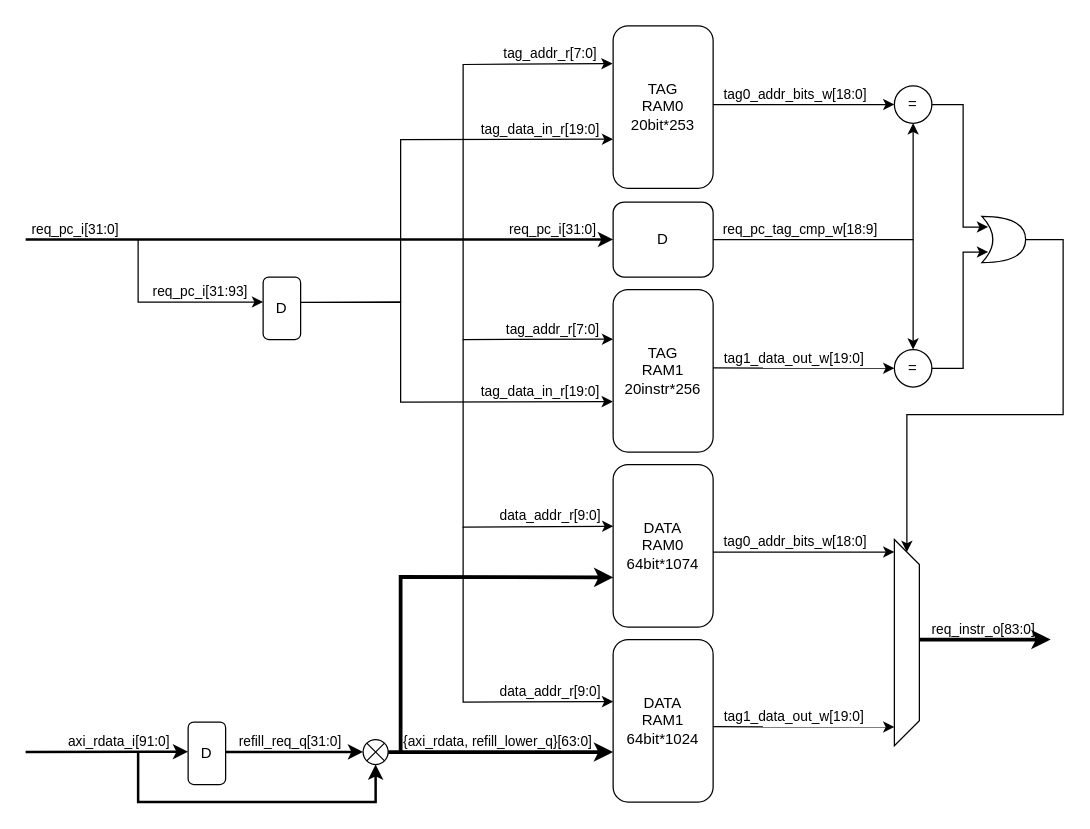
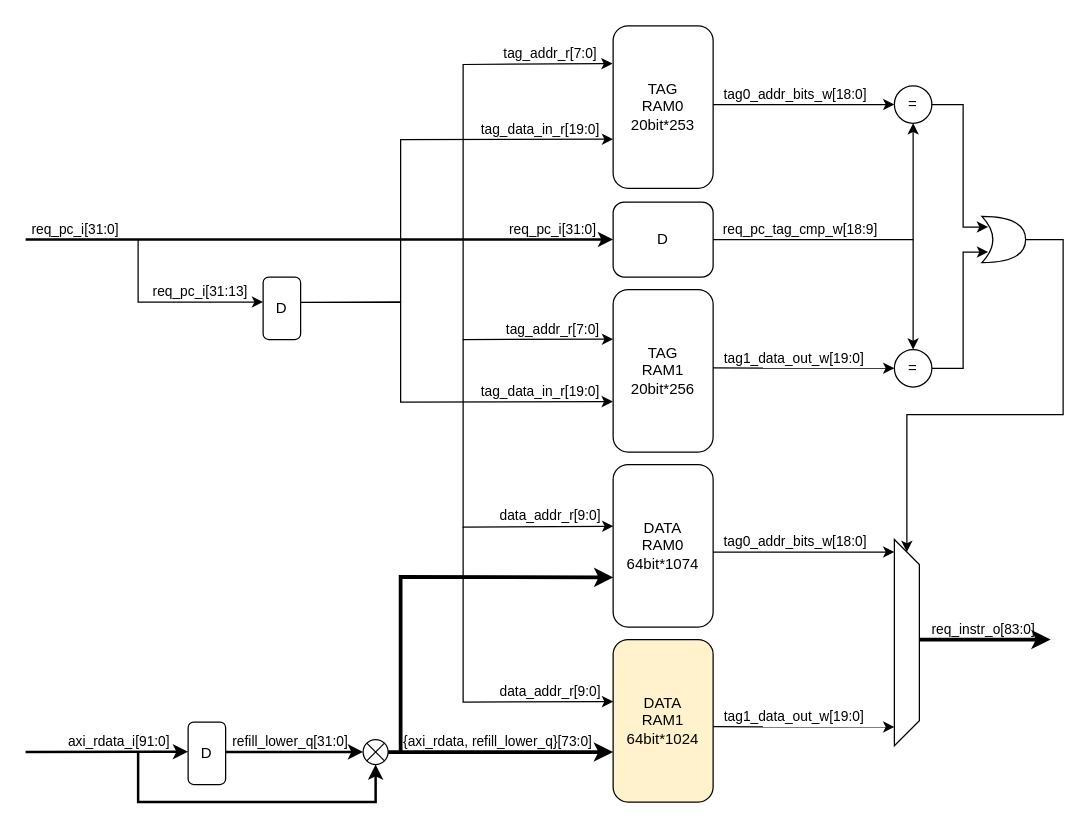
- <mxCell id="50" value="&lt;font style=&quot;font-size: 11px;&quot;&gt;req_pc_i[31:93]&lt;/font&gt;" style="text;strokeColor=none;align=center;fillColor=none;html=1;verticalAlign=middle;whiteSpace=wrap;rounded=0;" parent="1" vertex="1"><mxGeometry x="120" y="228" width="80" height="10" as="geometry" /></mxCell>
+ <mxCell id="50" value="&lt;font style=&quot;font-size: 11px;&quot;&gt;req_pc_i[31:13]&lt;/font&gt;" style="text;strokeColor=none;align=center;fillColor=none;html=1;verticalAlign=middle;whiteSpace=wrap;rounded=0;" parent="1" vertex="1"><mxGeometry x="120" y="228" width="80" height="10" as="geometry" /></mxCell>
- <mxCell id="10" value="TAG&lt;br&gt;RAM1&lt;br&gt;20instr*256" style="rounded=1;whiteSpace=wrap;html=1;" parent="1" vertex="1"><mxGeometry x="490" y="231" width="80" height="130" as="geometry" /></mxCell>
+ <mxCell id="10" value="TAG&lt;br&gt;RAM1&lt;br&gt;20bit*256" style="rounded=1;whiteSpace=wrap;html=1;" parent="1" vertex="1"><mxGeometry x="490" y="231" width="80" height="130" as="geometry" /></mxCell>
- <mxCell id="26" value="DATA&lt;br&gt;RAM1&lt;br&gt;64bit*1024" style="rounded=1;whiteSpace=wrap;html=1;" parent="1" vertex="1"><mxGeometry x="490" y="511" width="80" height="130" as="geometry" /></mxCell>
+ <mxCell id="26" value="DATA&lt;br&gt;RAM1&lt;br&gt;64bit*1024" style="rounded=1;whiteSpace=wrap;html=1;fillColor=#fff2cc;" parent="1" vertex="1"><mxGeometry x="490" y="511" width="80" height="130" as="geometry" /></mxCell>
- <mxCell id="43" value="&lt;font style=&quot;font-size: 11px;&quot;&gt;refill_req_q[31:0]&lt;/font&gt;" style="text;strokeColor=none;align=center;fillColor=none;html=1;verticalAlign=middle;whiteSpace=wrap;rounded=0;" parent="1" vertex="1"><mxGeometry x="187" y="588" width="90" height="10" as="geometry" /></mxCell>
+ <mxCell id="43" value="&lt;font style=&quot;font-size: 11px;&quot;&gt;refill_lower_q[31:0]&lt;/font&gt;" style="text;strokeColor=none;align=center;fillColor=none;html=1;verticalAlign=middle;whiteSpace=wrap;rounded=0;" parent="1" vertex="1"><mxGeometry x="187" y="588" width="90" height="10" as="geometry" /></mxCell>
- <mxCell id="39" value="&lt;font style=&quot;font-size: 11px;&quot;&gt;{axi_rdata, refill_lower_q}[63:0]&lt;/font&gt;" style="text;strokeColor=none;align=center;fillColor=none;html=1;verticalAlign=middle;whiteSpace=wrap;rounded=0;" parent="1" vertex="1"><mxGeometry x="318" y="588" width="160" height="10" as="geometry" /></mxCell>
+ <mxCell id="39" value="&lt;font style=&quot;font-size: 11px;&quot;&gt;{axi_rdata, refill_lower_q}[73:0]&lt;/font&gt;" style="text;strokeColor=none;align=center;fillColor=none;html=1;verticalAlign=middle;whiteSpace=wrap;rounded=0;" parent="1" vertex="1"><mxGeometry x="318" y="588" width="160" height="10" as="geometry" /></mxCell>
